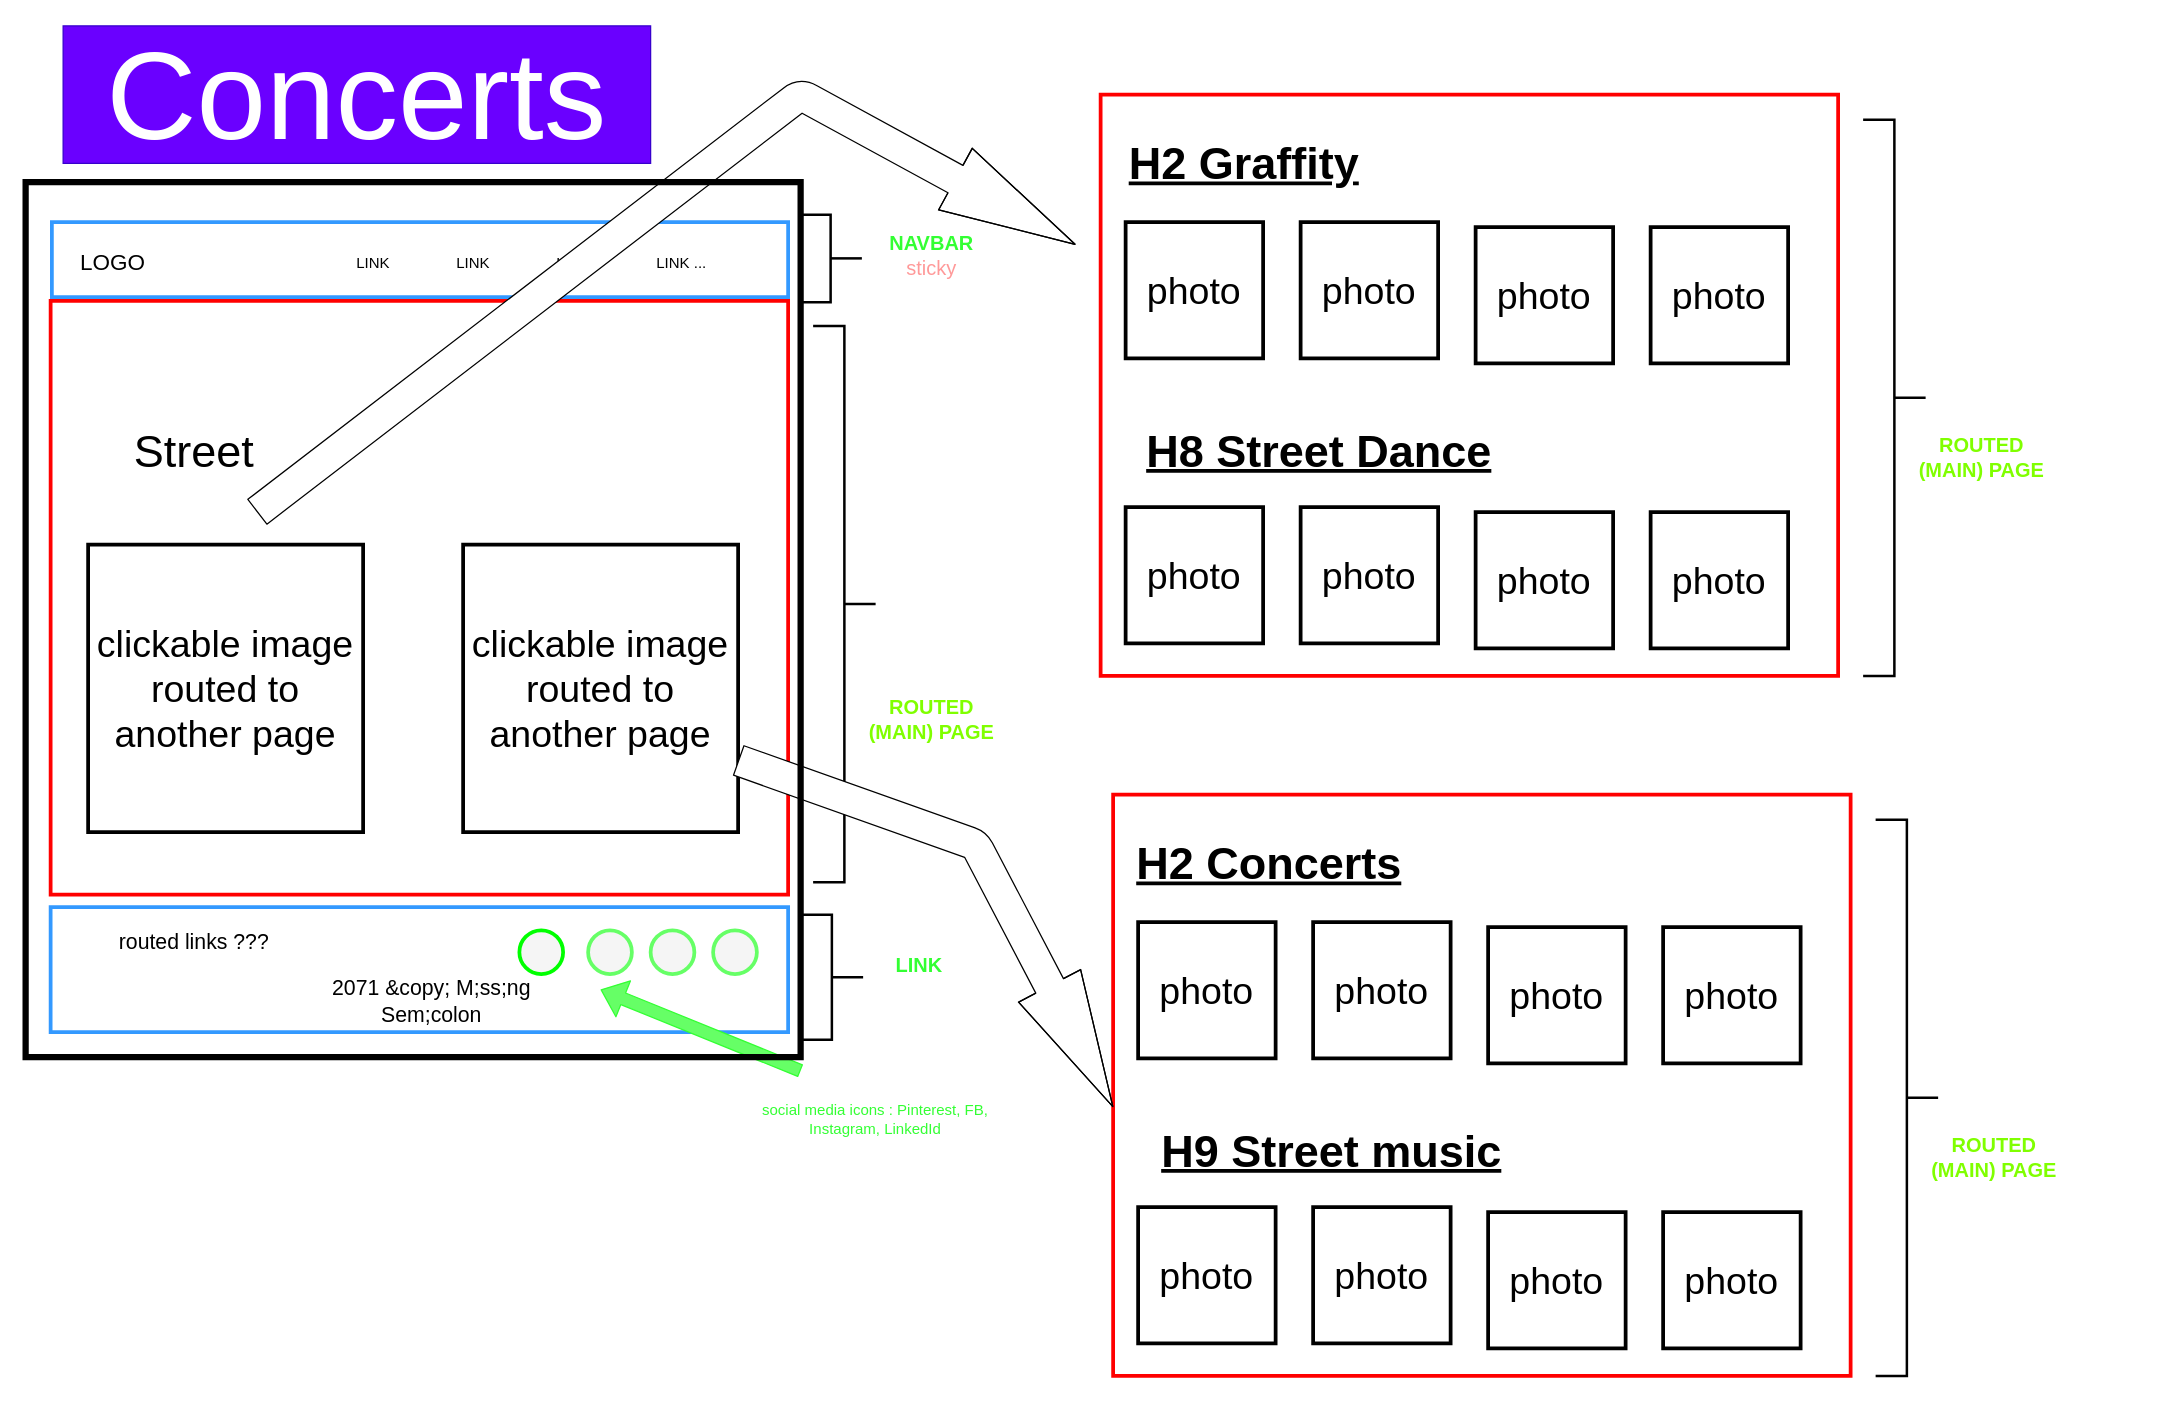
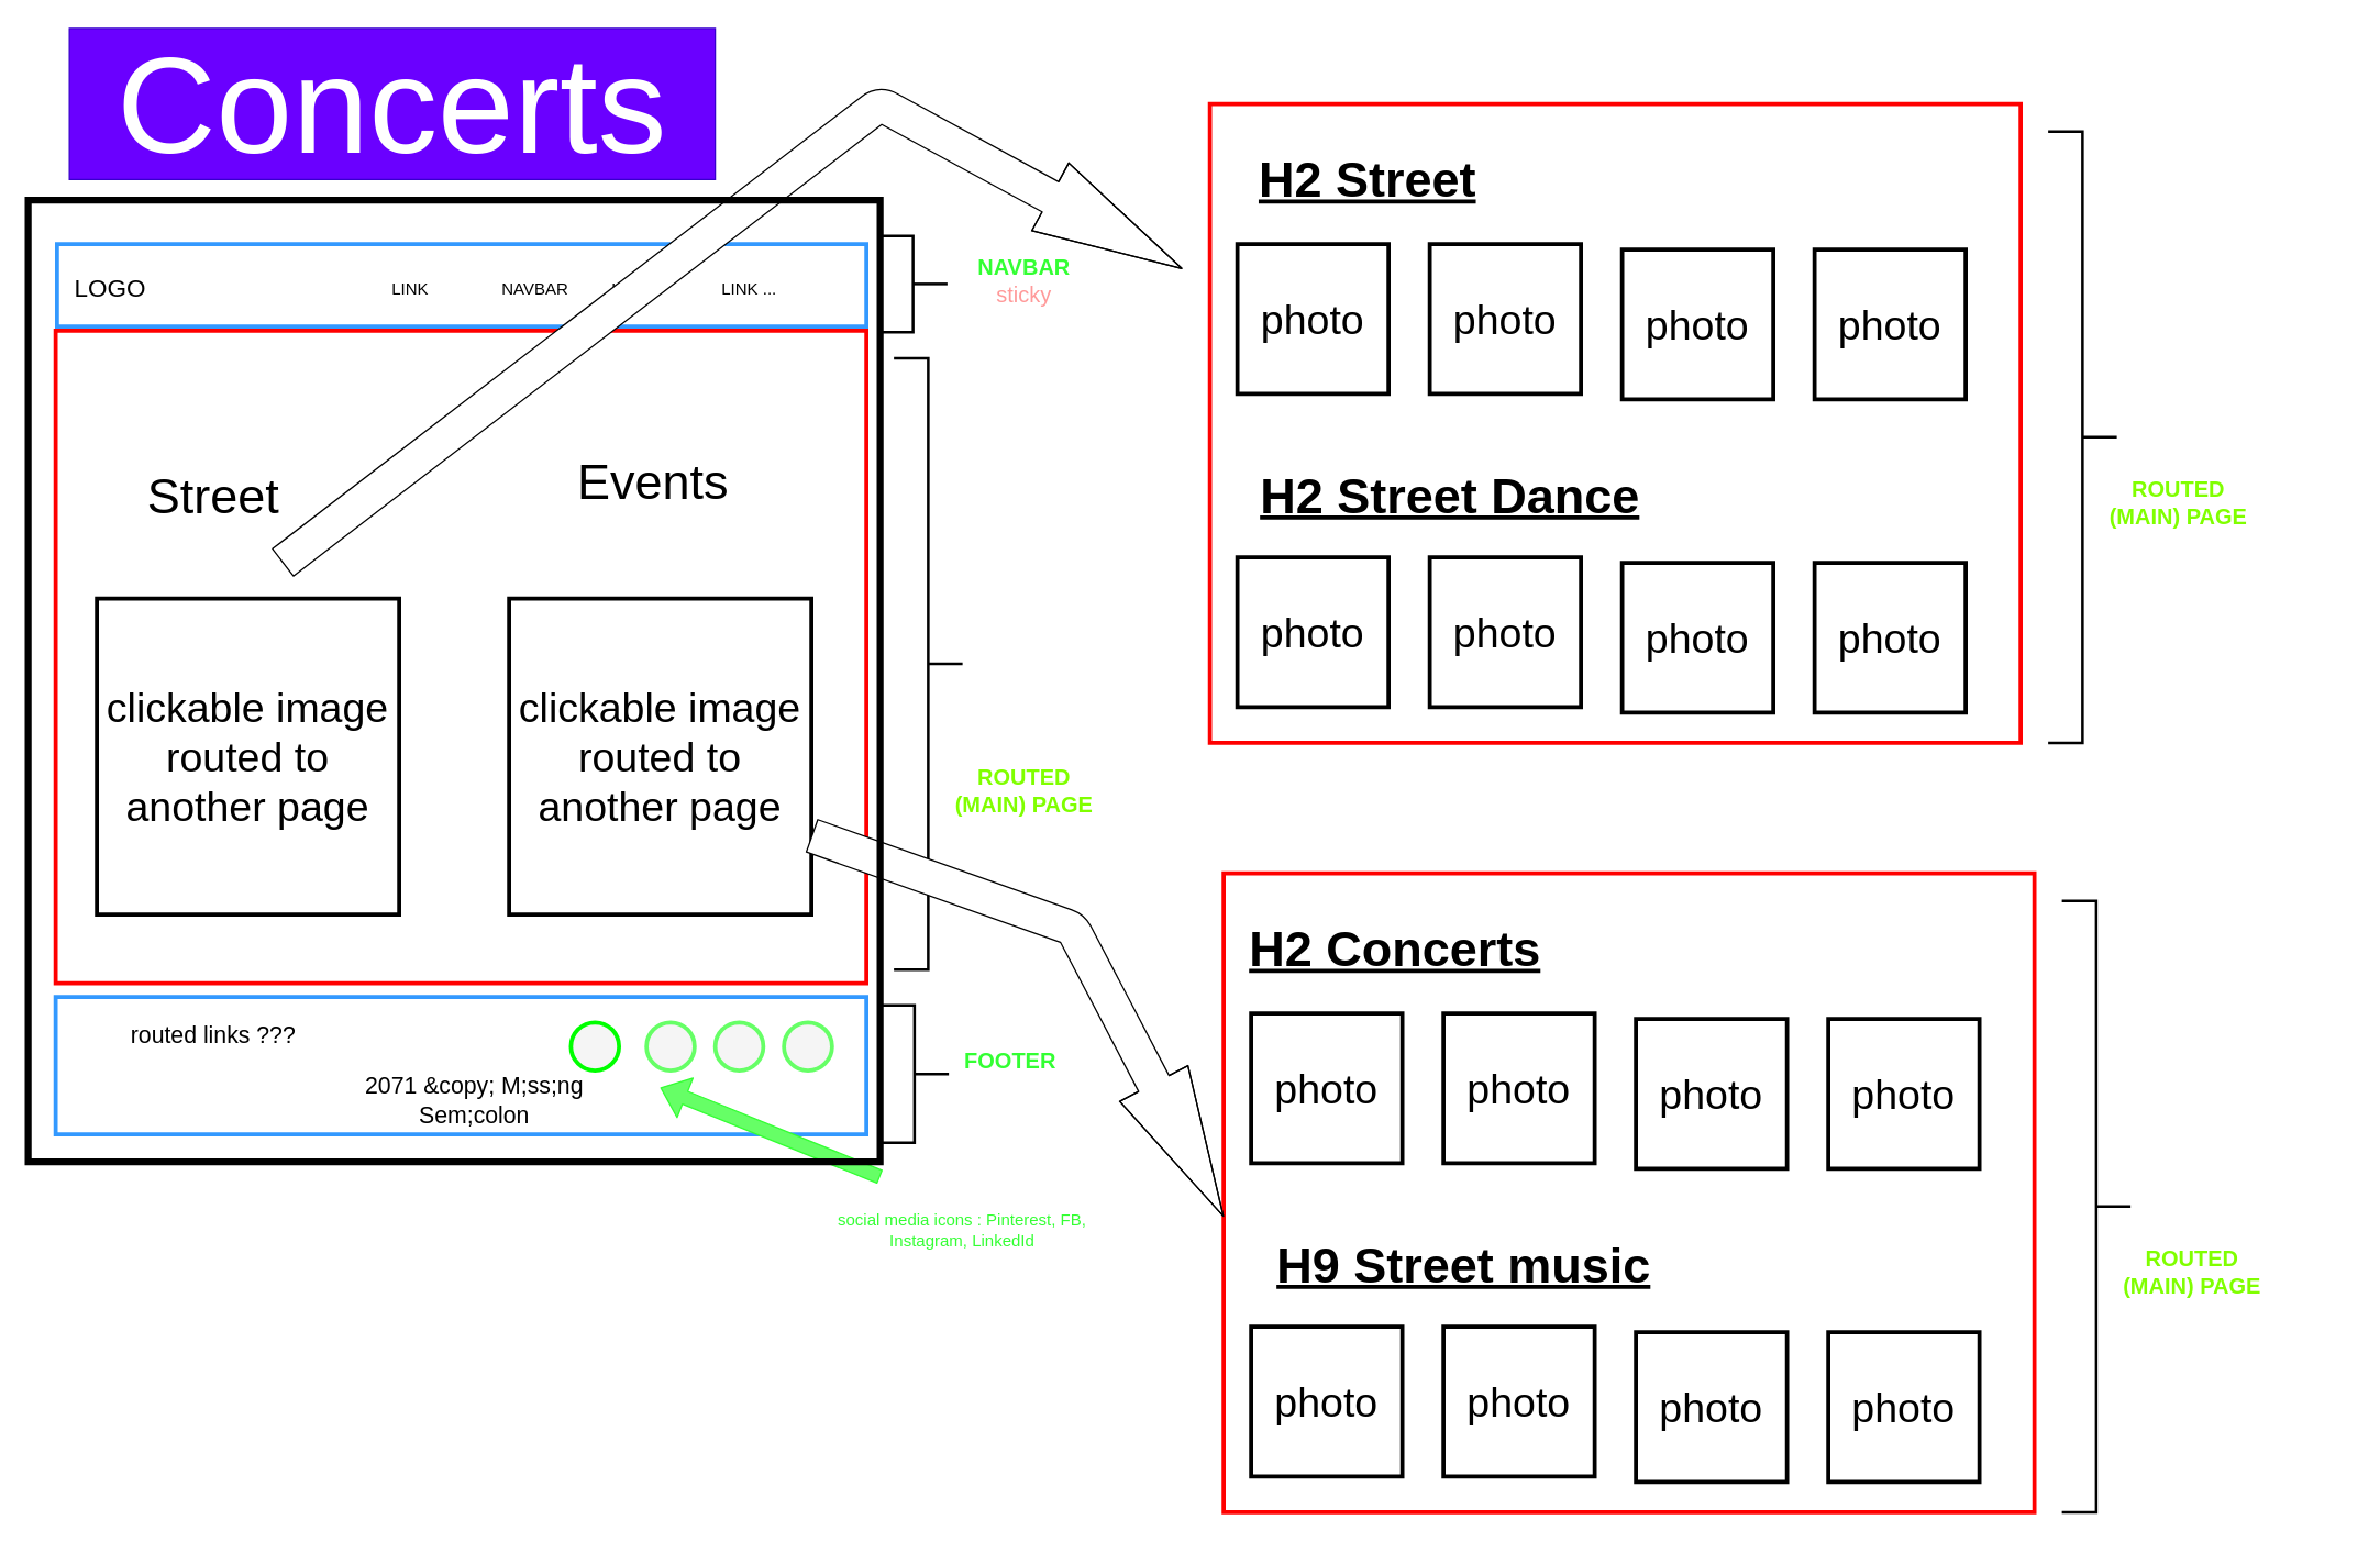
- <mxCell id="34" value="&lt;font style=&quot;font-size: 36px&quot;&gt;&lt;u&gt;&lt;b&gt;H2 Graffity&lt;/b&gt;&lt;/u&gt;&lt;/font&gt;" style="text;html=1;strokeColor=none;fillColor=none;align=center;verticalAlign=middle;whiteSpace=wrap;rounded=0;" vertex="1" parent="1"><mxGeometry x="820" y="95" width="350" height="70" as="geometry" /></mxCell>
+ <mxCell id="34" value="&lt;font style=&quot;font-size: 36px&quot;&gt;&lt;u&gt;&lt;b&gt;H2 Street&lt;/b&gt;&lt;/u&gt;&lt;/font&gt;" style="text;html=1;strokeColor=none;fillColor=none;align=center;verticalAlign=middle;whiteSpace=wrap;rounded=0;" vertex="1" parent="1"><mxGeometry x="820" y="95" width="350" height="70" as="geometry" /></mxCell>
- <mxCell id="21" value="&lt;font style=&quot;font-size: 18px&quot;&gt;LOGO&lt;/font&gt;" style="text;html=1;strokeColor=none;fillColor=none;align=center;verticalAlign=middle;whiteSpace=wrap;rounded=0;" vertex="1" parent="1"><mxGeometry x="60" y="193" width="60" height="34" as="geometry" /></mxCell>
+ <mxCell id="21" value="&lt;font style=&quot;font-size: 18px&quot;&gt;LOGO&lt;/font&gt;" style="text;html=1;strokeColor=none;fillColor=none;align=center;verticalAlign=middle;whiteSpace=wrap;rounded=0;" vertex="1" parent="1"><mxGeometry x="50" y="193" width="60" height="34" as="geometry" /></mxCell>
- <mxCell id="12" value="LINK&lt;span style=&quot;white-space: pre&quot;&gt;&#09;&lt;/span&gt;&lt;span style=&quot;white-space: pre&quot;&gt;&#09;&lt;/span&gt;LINK&lt;span style=&quot;white-space: pre&quot;&gt;&#09;&lt;/span&gt;&lt;span style=&quot;white-space: pre&quot;&gt;&#09;&lt;/span&gt;LINK&lt;span style=&quot;white-space: pre&quot;&gt;&#09;&lt;/span&gt;&lt;span style=&quot;white-space: pre&quot;&gt;&#09;&lt;/span&gt;LINK ..." style="text;html=1;strokeColor=none;fillColor=none;align=center;verticalAlign=middle;whiteSpace=wrap;rounded=0;" vertex="1" parent="1"><mxGeometry x="270" y="200" width="310" height="20" as="geometry" /></mxCell>
+ <mxCell id="12" value="LINK&lt;span style=&quot;white-space: pre&quot;&gt;&#09;&lt;/span&gt;&lt;span style=&quot;white-space: pre&quot;&gt;&#09;&lt;/span&gt;NAVBAR&lt;span style=&quot;white-space: pre&quot;&gt;&#09;&lt;/span&gt;&lt;span style=&quot;white-space: pre&quot;&gt;&#09;&lt;/span&gt;LINK&lt;span style=&quot;white-space: pre&quot;&gt;&#09;&lt;/span&gt;&lt;span style=&quot;white-space: pre&quot;&gt;&#09;&lt;/span&gt;LINK ..." style="text;html=1;strokeColor=none;fillColor=none;align=center;verticalAlign=middle;whiteSpace=wrap;rounded=0;" vertex="1" parent="1"><mxGeometry x="270" y="200" width="310" height="20" as="geometry" /></mxCell>
+ <mxCell id="24" value="&lt;font style=&quot;font-size: 36px&quot;&gt;Events&lt;/font&gt;" style="text;html=1;strokeColor=none;fillColor=none;align=center;verticalAlign=middle;whiteSpace=wrap;rounded=0;" vertex="1" parent="1"><mxGeometry x="420" y="315" width="110" height="70" as="geometry" /></mxCell>
- <mxCell id="29" value="&lt;font style=&quot;font-size: 36px&quot;&gt;&lt;u&gt;&lt;b&gt;H8 Street Dance&lt;/b&gt;&lt;/u&gt;&lt;/font&gt;" style="text;html=1;strokeColor=none;fillColor=none;align=center;verticalAlign=middle;whiteSpace=wrap;rounded=0;" vertex="1" parent="1"><mxGeometry x="880" y="325" width="350" height="70" as="geometry" /></mxCell>
+ <mxCell id="29" value="&lt;font style=&quot;font-size: 36px&quot;&gt;&lt;u&gt;&lt;b&gt;H2 Street Dance&lt;/b&gt;&lt;/u&gt;&lt;/font&gt;" style="text;html=1;strokeColor=none;fillColor=none;align=center;verticalAlign=middle;whiteSpace=wrap;rounded=0;" vertex="1" parent="1"><mxGeometry x="880" y="325" width="350" height="70" as="geometry" /></mxCell>
- <mxCell id="5" value="&lt;font style=&quot;font-size: 16px&quot;&gt;&lt;b&gt;&lt;font color=&quot;#33ff33&quot;&gt;LINK&lt;br&gt;&lt;/font&gt;&lt;/b&gt;&lt;br&gt;&lt;/font&gt;" style="text;html=1;strokeColor=none;fillColor=none;align=center;verticalAlign=middle;whiteSpace=wrap;rounded=0;" vertex="1" parent="1"><mxGeometry x="670" y="751" width="130" height="60" as="geometry" /></mxCell>
+ <mxCell id="5" value="&lt;font style=&quot;font-size: 16px&quot;&gt;&lt;b&gt;&lt;font color=&quot;#33ff33&quot;&gt;FOOTER&lt;br&gt;&lt;/font&gt;&lt;/b&gt;&lt;br&gt;&lt;/font&gt;" style="text;html=1;strokeColor=none;fillColor=none;align=center;verticalAlign=middle;whiteSpace=wrap;rounded=0;" vertex="1" parent="1"><mxGeometry x="670" y="751" width="130" height="60" as="geometry" /></mxCell>
